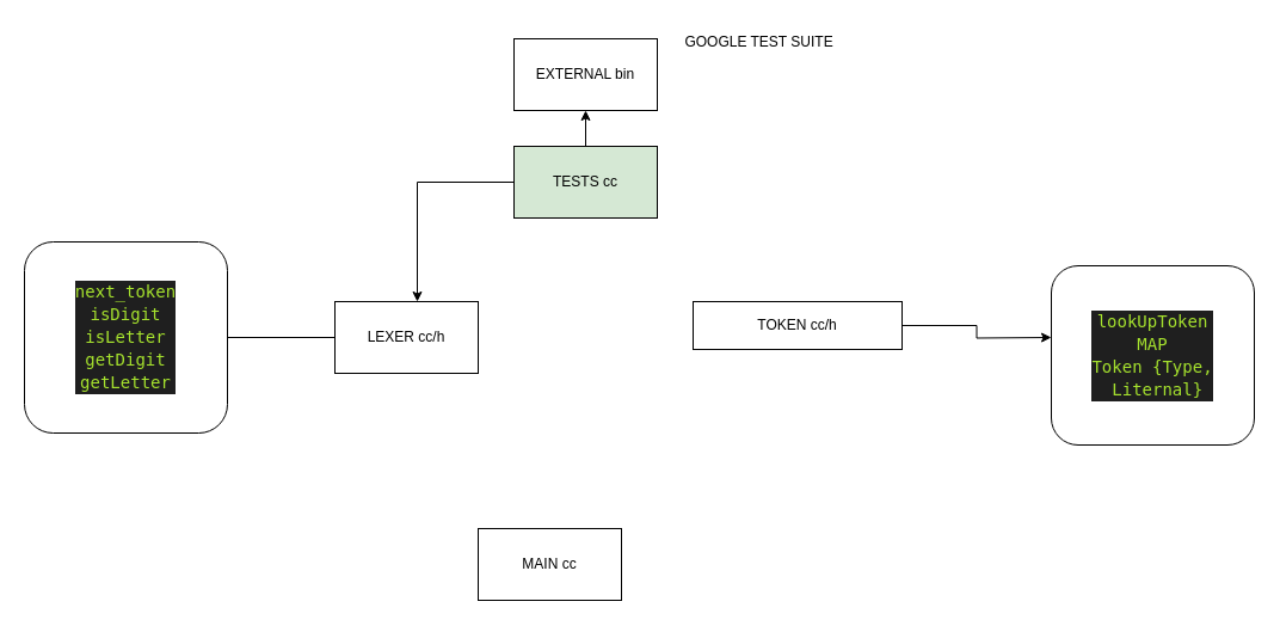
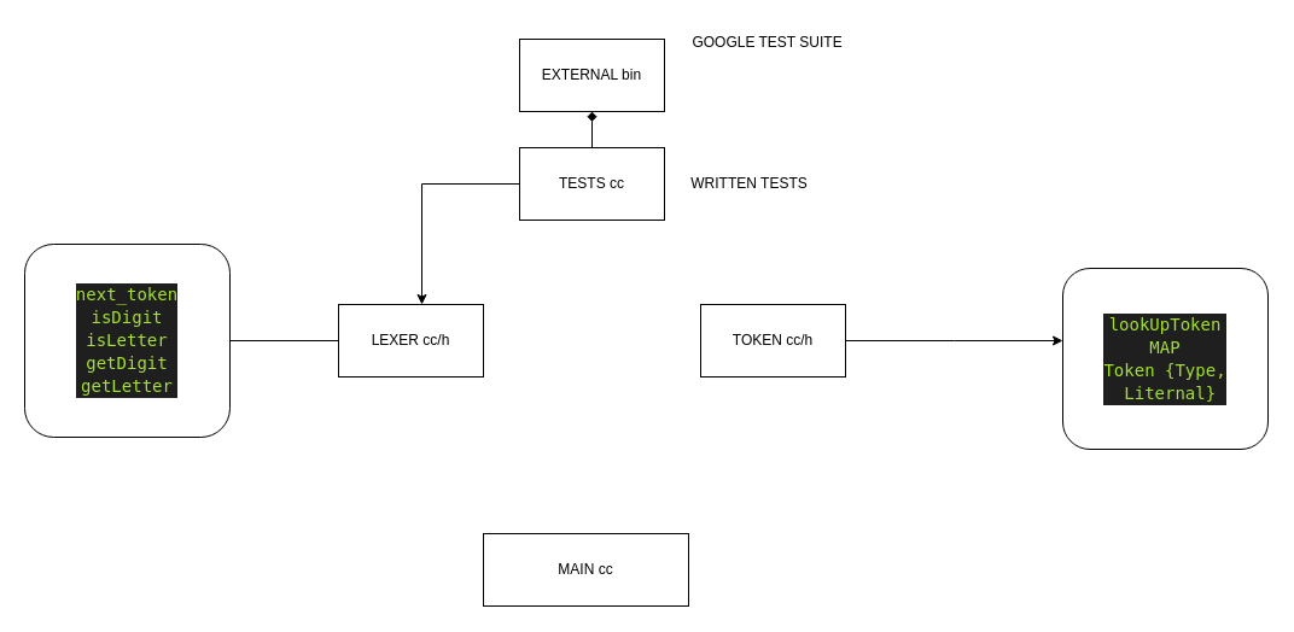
- <mxCell id="6" style="edgeStyle=orthogonalEdgeStyle;rounded=0;orthogonalLoop=1;jettySize=auto;html=1;entryX=0.5;entryY=1;entryDx=0;entryDy=0;" edge="1" parent="1" source="7" target="9"><mxGeometry relative="1" as="geometry" /></mxCell>
+ <mxCell id="6" style="edgeStyle=orthogonalEdgeStyle;rounded=0;orthogonalLoop=1;jettySize=auto;html=1;entryX=0.5;entryY=1;entryDx=0;entryDy=0;endArrow=diamond;" edge="1" parent="1" source="7" target="9"><mxGeometry relative="1" as="geometry" /></mxCell>
- <mxCell id="7" value="TESTS cc" style="rounded=0;whiteSpace=wrap;html=1;fillColor=#d5e8d4;" vertex="1" parent="1"><mxGeometry x="430" y="122" width="120" height="60" as="geometry" /></mxCell>
+ <mxCell id="7" value="TESTS cc" style="rounded=0;whiteSpace=wrap;html=1;" vertex="1" parent="1"><mxGeometry x="430" y="122" width="120" height="60" as="geometry" /></mxCell>
+ <mxCell id="11" value="WRITTEN TESTS" style="text;html=1;align=center;verticalAlign=middle;resizable=0;points=[];autosize=1;strokeColor=none;fillColor=none;" vertex="1" parent="1"><mxGeometry x="560" y="137" width="120" height="30" as="geometry" /></mxCell>
- <mxCell id="5" value="TOKEN cc/h" style="rounded=0;whiteSpace=wrap;html=1;" vertex="1" parent="1"><mxGeometry x="580" y="252" width="175" height="40" as="geometry" /></mxCell>
+ <mxCell id="5" value="TOKEN cc/h" style="rounded=0;whiteSpace=wrap;html=1;" vertex="1" parent="1"><mxGeometry x="580" y="252" width="120" height="60" as="geometry" /></mxCell>
- <mxCell id="8" value="MAIN cc" style="rounded=0;whiteSpace=wrap;html=1;" vertex="1" parent="1"><mxGeometry x="400" y="442" width="120" height="60" as="geometry" /></mxCell>
+ <mxCell id="8" value="MAIN cc" style="rounded=0;whiteSpace=wrap;html=1;" vertex="1" parent="1"><mxGeometry x="400" y="442" width="170" height="60" as="geometry" /></mxCell>
